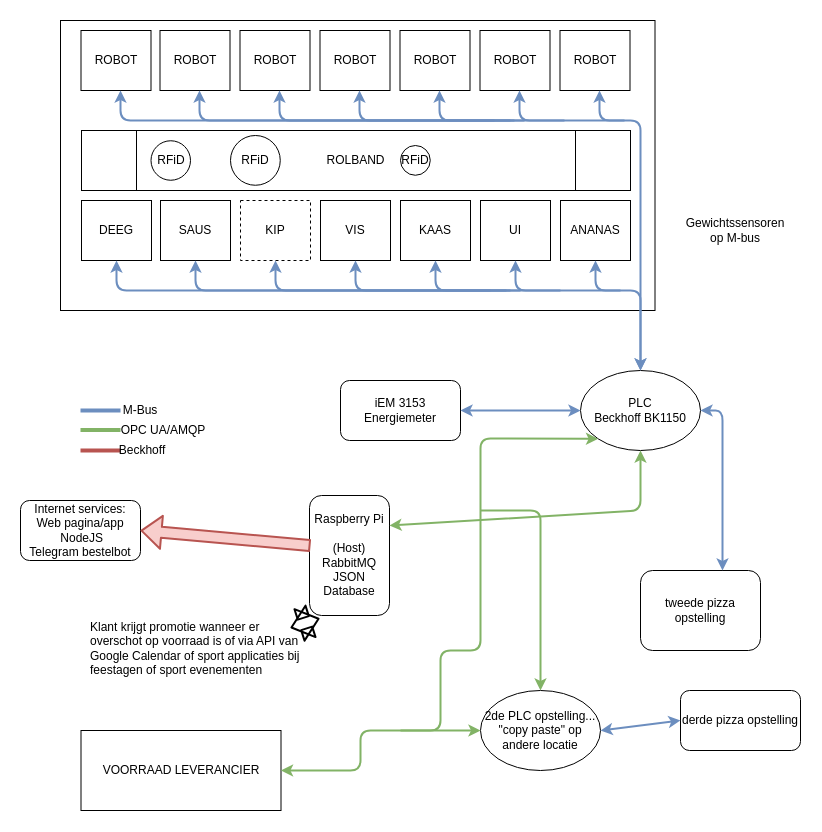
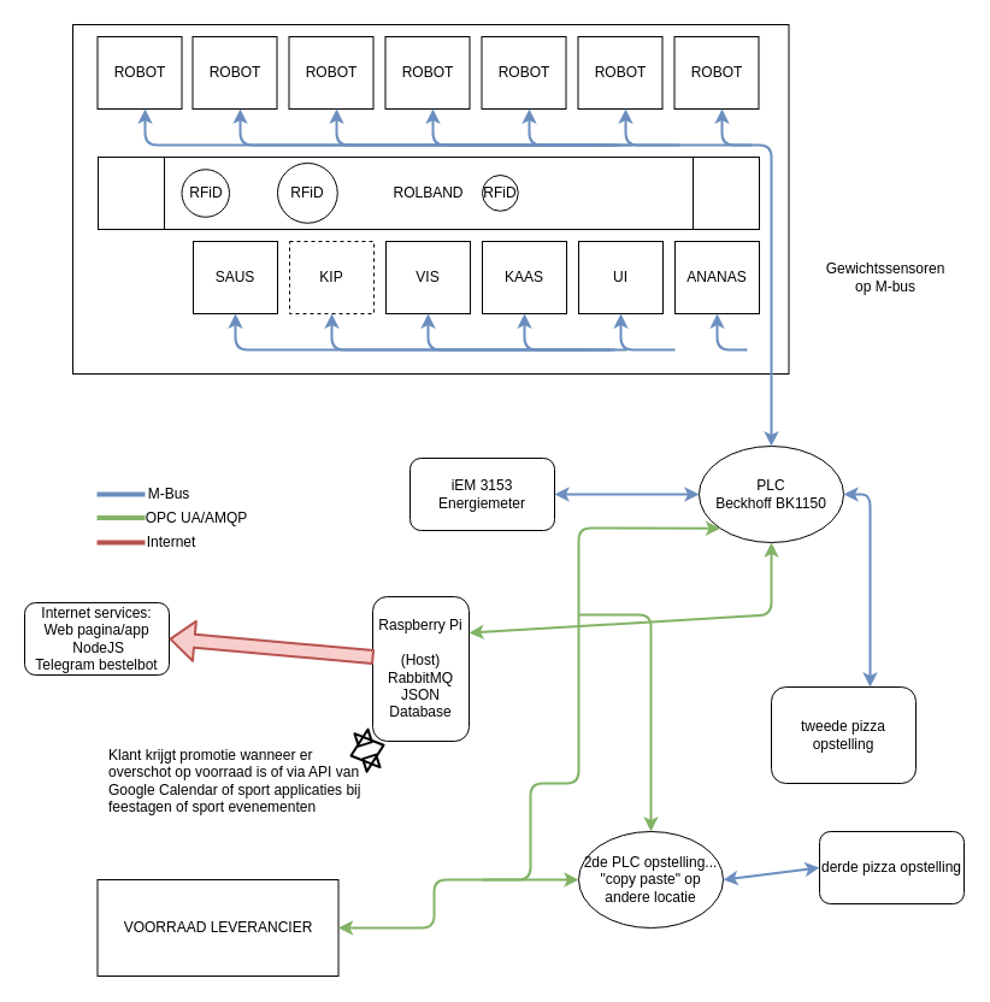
- <mxCell id="24" value="DEEG" style="rounded=0;whiteSpace=wrap;html=1;" vertex="1" parent="1"><mxGeometry x="81" y="200" width="70" height="60" as="geometry" /></mxCell>
- <mxCell id="32" value="" style="endArrow=classic;startArrow=classic;html=1;strokeWidth=2;entryX=0.5;entryY=0;entryDx=0;entryDy=0;exitX=0.5;exitY=1;exitDx=0;exitDy=0;fillColor=#dae8fc;strokeColor=#6c8ebf;" edge="1" parent="1" source="24" target="3"><mxGeometry width="50" height="50" relative="1" as="geometry"><mxPoint x="170" y="320" as="sourcePoint" /><mxPoint x="540" y="240" as="targetPoint" /><Array as="points"><mxPoint x="116" y="290" /><mxPoint x="640" y="290" /></Array></mxGeometry></mxCell>
- <mxCell id="10" value="Beckhoff" style="text;html=1;strokeColor=none;fillColor=none;align=center;verticalAlign=middle;whiteSpace=wrap;rounded=0;" parent="1" vertex="1"><mxGeometry x="122" y="440" width="40" height="20" as="geometry" /></mxCell>
+ <mxCell id="10" value="Internet" style="text;html=1;strokeColor=none;fillColor=none;align=center;verticalAlign=middle;whiteSpace=wrap;rounded=0;" parent="1" vertex="1"><mxGeometry x="122" y="440" width="40" height="20" as="geometry" /></mxCell>
